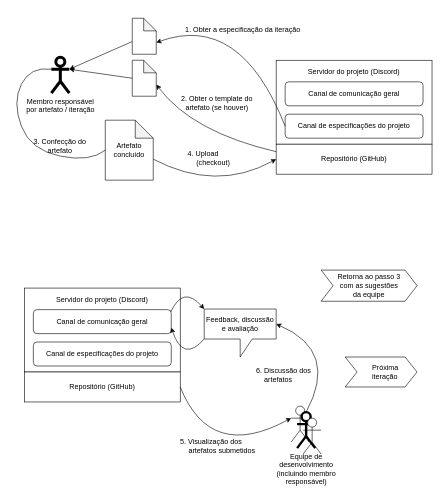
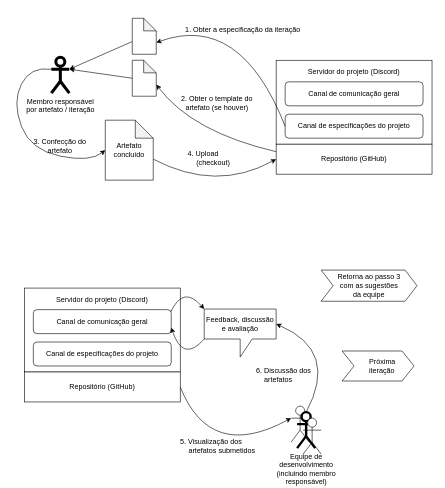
- <mxCell id="17" value="" style="curved=1;endArrow=none;html=1;entryX=0;entryY=0.5;entryDx=0;entryDy=0;entryPerimeter=0;exitX=0;exitY=0.333;exitDx=0;exitDy=0;exitPerimeter=0;" edge="1" parent="1" source="14" target="16"><mxGeometry width="50" height="50" relative="1" as="geometry"><mxPoint x="120" y="190" as="sourcePoint" /><mxPoint x="140" y="200" as="targetPoint" /><Array as="points"><mxPoint x="50" y="110" /><mxPoint x="20" y="170" /><mxPoint x="50" y="250" /><mxPoint x="150" y="270" /></Array></mxGeometry></mxCell>
+ <mxCell id="17" value="" style="curved=1;endArrow=classic;html=1;entryX=0;entryY=0.5;entryDx=0;entryDy=0;entryPerimeter=0;exitX=0;exitY=0.333;exitDx=0;exitDy=0;exitPerimeter=0;" edge="1" parent="1" source="14" target="16"><mxGeometry width="50" height="50" relative="1" as="geometry"><mxPoint x="120" y="190" as="sourcePoint" /><mxPoint x="140" y="200" as="targetPoint" /><Array as="points"><mxPoint x="50" y="110" /><mxPoint x="20" y="170" /><mxPoint x="50" y="250" /><mxPoint x="150" y="270" /></Array></mxGeometry></mxCell>
- <mxCell id="30" value="&lt;div&gt;&amp;nbsp;&amp;nbsp;&amp;nbsp;&amp;nbsp;&amp;nbsp;&amp;nbsp;&amp;nbsp;&amp;nbsp;&amp;nbsp;&amp;nbsp;&amp;nbsp;&amp;nbsp; Próxima&lt;/div&gt;&lt;div&gt;&amp;nbsp;&amp;nbsp;&amp;nbsp;&amp;nbsp;&amp;nbsp;&amp;nbsp;&amp;nbsp;&amp;nbsp;&amp;nbsp;&amp;nbsp;&amp;nbsp;&amp;nbsp; iteração&lt;br&gt;&lt;/div&gt;" style="shape=step;perimeter=stepPerimeter;whiteSpace=wrap;html=1;fixedSize=1;labelBackgroundColor=none;strokeColor=#000000;strokeWidth=1;fontColor=#000000;align=left;" vertex="1" parent="1"><mxGeometry x="575" y="595" width="120" height="50" as="geometry" /></mxCell>
+ <mxCell id="30" value="&lt;div&gt;&amp;nbsp;&amp;nbsp;&amp;nbsp;&amp;nbsp;&amp;nbsp;&amp;nbsp;&amp;nbsp;&amp;nbsp;&amp;nbsp;&amp;nbsp;&amp;nbsp;&amp;nbsp; Próxima&lt;/div&gt;&lt;div&gt;&amp;nbsp;&amp;nbsp;&amp;nbsp;&amp;nbsp;&amp;nbsp;&amp;nbsp;&amp;nbsp;&amp;nbsp;&amp;nbsp;&amp;nbsp;&amp;nbsp;&amp;nbsp; iteração&lt;br&gt;&lt;/div&gt;" style="shape=step;perimeter=stepPerimeter;whiteSpace=wrap;html=1;fixedSize=1;labelBackgroundColor=none;strokeColor=#000000;strokeWidth=1;fontColor=#000000;align=left;" vertex="1" parent="1"><mxGeometry x="570" y="585" width="120" height="50" as="geometry" /></mxCell>
